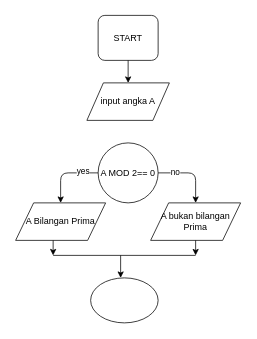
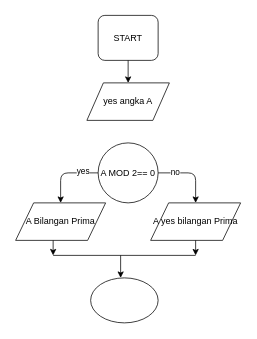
- <mxCell id="4" value="input angka A" style="shape=parallelogram;perimeter=parallelogramPerimeter;whiteSpace=wrap;html=1;" vertex="1" parent="1"><mxGeometry x="115" y="110" width="110" height="50" as="geometry" /></mxCell>
+ <mxCell id="4" value="yes angka A" style="shape=parallelogram;perimeter=parallelogramPerimeter;whiteSpace=wrap;html=1;" vertex="1" parent="1"><mxGeometry x="115" y="110" width="110" height="50" as="geometry" /></mxCell>
- <mxCell id="11" value="A bukan bilangan Prima" style="shape=parallelogram;perimeter=parallelogramPerimeter;whiteSpace=wrap;html=1;" vertex="1" parent="1"><mxGeometry x="200" y="270" width="120" height="50" as="geometry" /></mxCell>
+ <mxCell id="11" value="A yes bilangan Prima" style="shape=parallelogram;perimeter=parallelogramPerimeter;whiteSpace=wrap;html=1;" vertex="1" parent="1"><mxGeometry x="200" y="270" width="120" height="50" as="geometry" /></mxCell>
